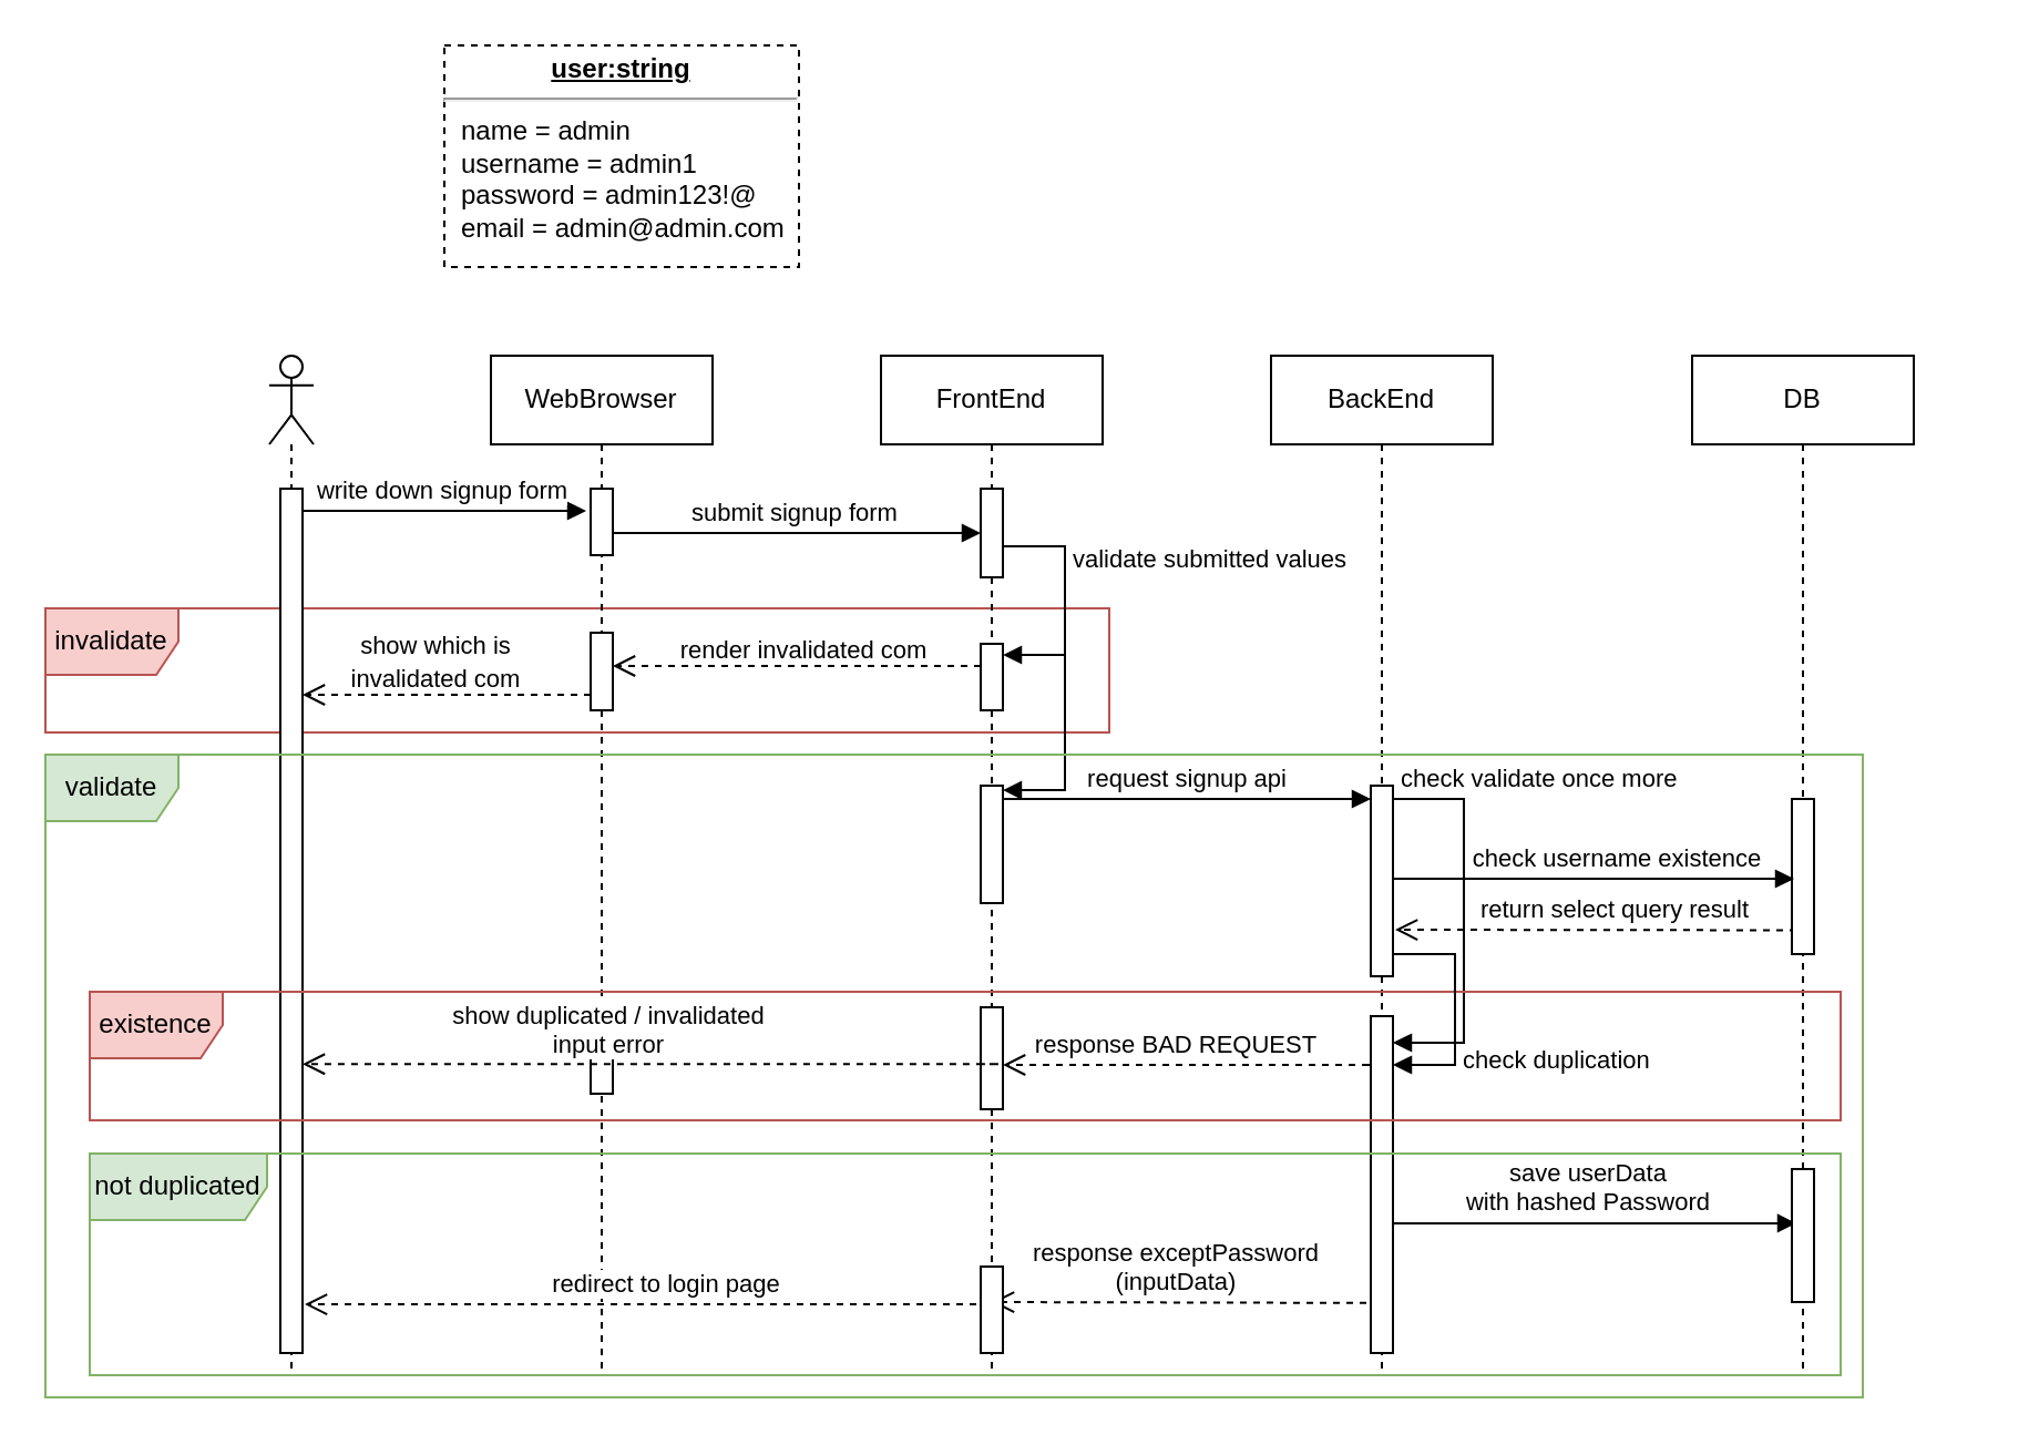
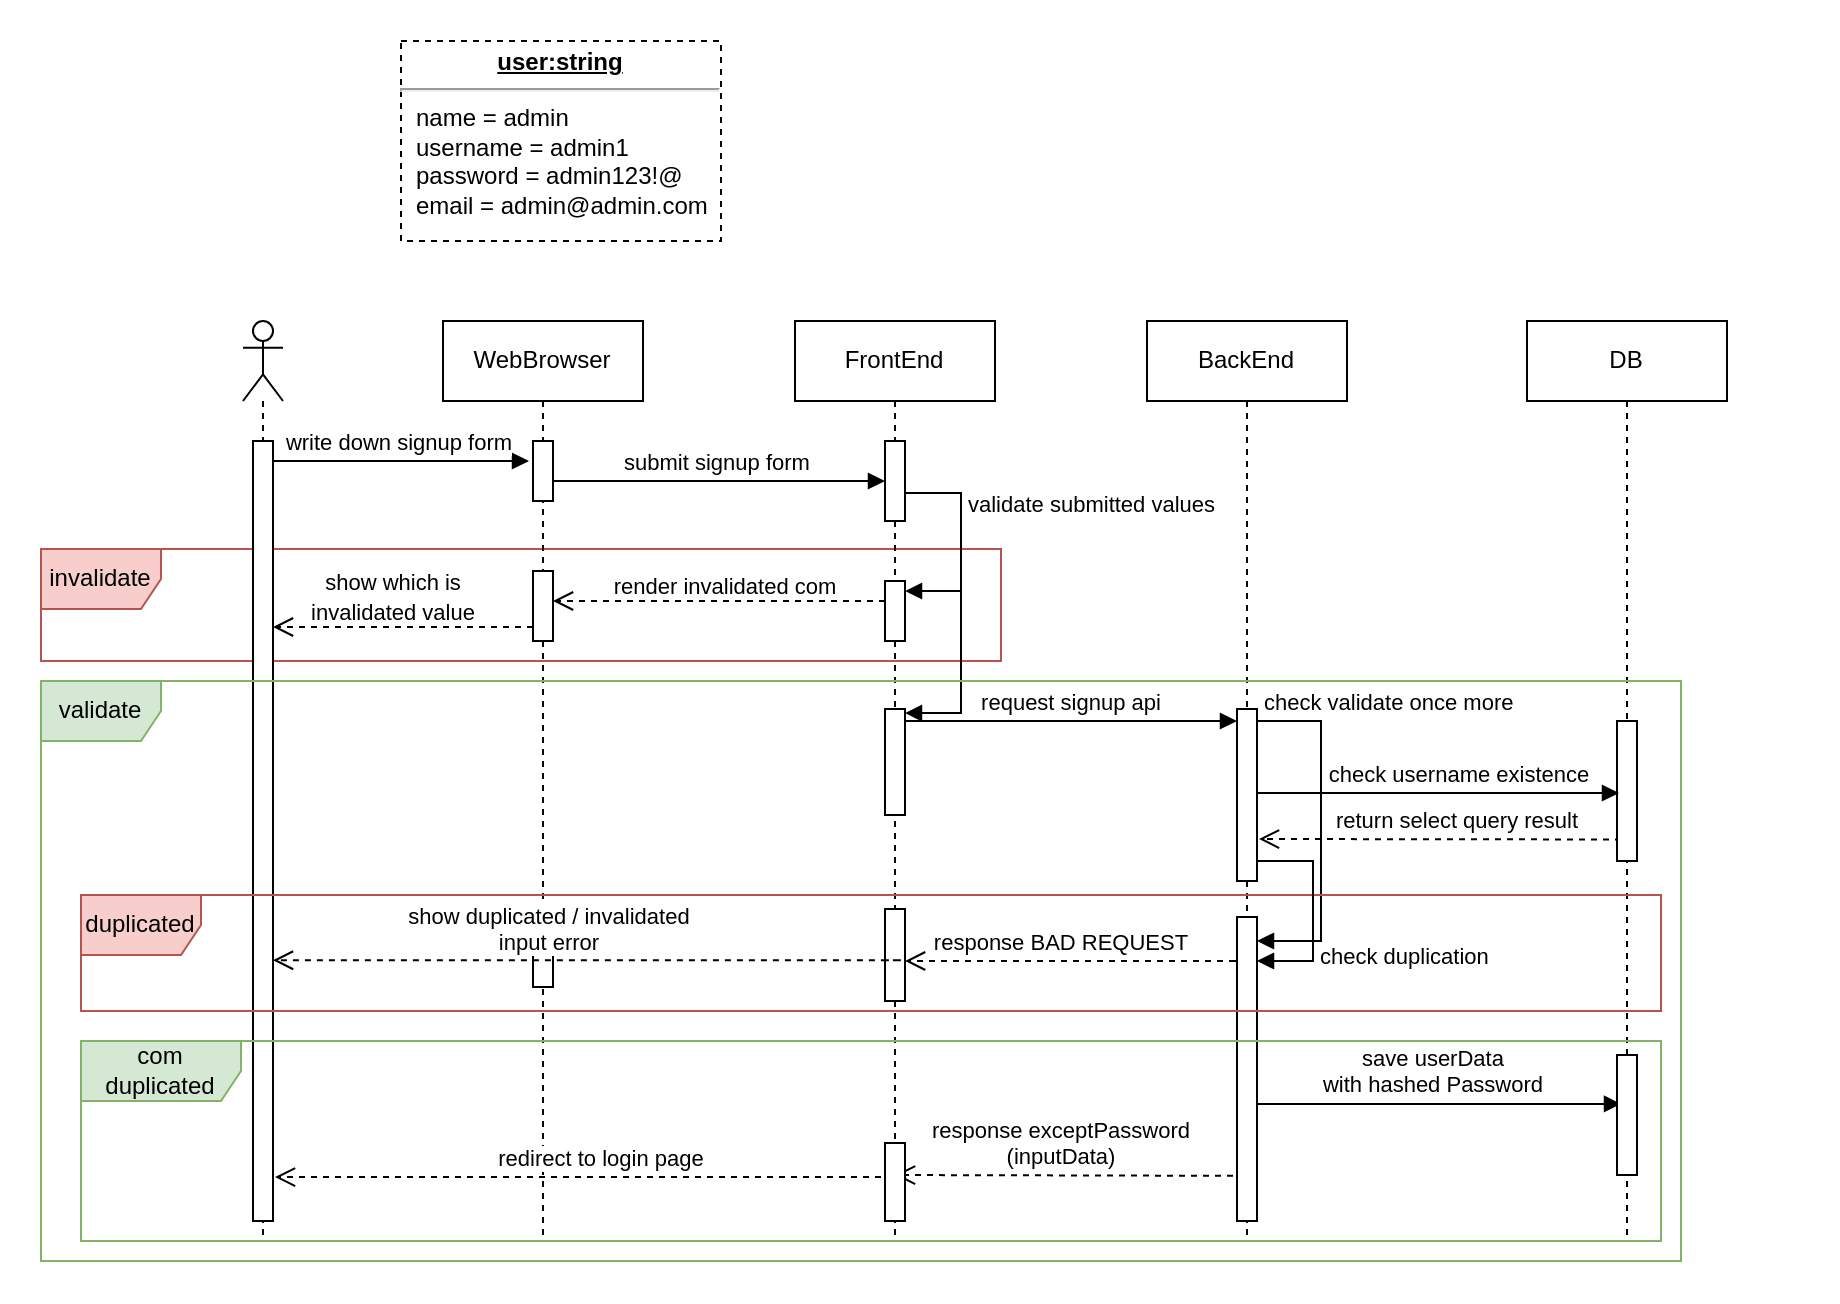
- <mxCell id="42" value="&lt;font style=&quot;font-size: 11px;&quot;&gt;show which is &lt;br&gt;invalidated com&lt;/font&gt;" style="text;html=1;align=center;verticalAlign=middle;resizable=0;points=[];autosize=1;strokeColor=none;fillColor=none;" vertex="1" parent="1"><mxGeometry x="141" y="278" width="110" height="40" as="geometry" /></mxCell>
+ <mxCell id="42" value="&lt;font style=&quot;font-size: 11px;&quot;&gt;show which is &lt;br&gt;invalidated value&lt;/font&gt;" style="text;html=1;align=center;verticalAlign=middle;resizable=0;points=[];autosize=1;strokeColor=none;fillColor=none;" vertex="1" parent="1"><mxGeometry x="141" y="278" width="110" height="40" as="geometry" /></mxCell>
- <mxCell id="32" value="existence" style="shape=umlFrame;whiteSpace=wrap;html=1;pointerEvents=0;fillColor=#f8cecc;strokeColor=#b85450;" parent="1" vertex="1"><mxGeometry x="40" y="447" width="790" height="58" as="geometry" /></mxCell>
+ <mxCell id="32" value="duplicated" style="shape=umlFrame;whiteSpace=wrap;html=1;pointerEvents=0;fillColor=#f8cecc;strokeColor=#b85450;" parent="1" vertex="1"><mxGeometry x="40" y="447" width="790" height="58" as="geometry" /></mxCell>
- <mxCell id="36" value="not duplicated" style="shape=umlFrame;whiteSpace=wrap;html=1;pointerEvents=0;fillColor=#d5e8d4;strokeColor=#82b366;width=80;height=30;" parent="1" vertex="1"><mxGeometry x="40" y="520" width="790" height="100" as="geometry" /></mxCell>
+ <mxCell id="36" value="com duplicated" style="shape=umlFrame;whiteSpace=wrap;html=1;pointerEvents=0;fillColor=#d5e8d4;strokeColor=#82b366;width=80;height=30;" parent="1" vertex="1"><mxGeometry x="40" y="520" width="790" height="100" as="geometry" /></mxCell>
